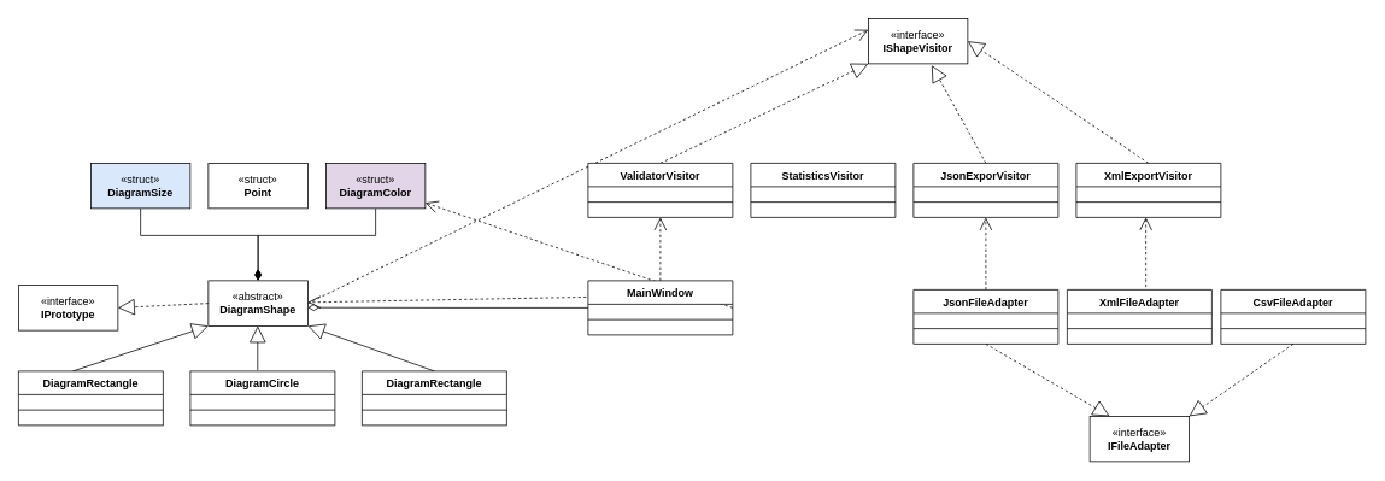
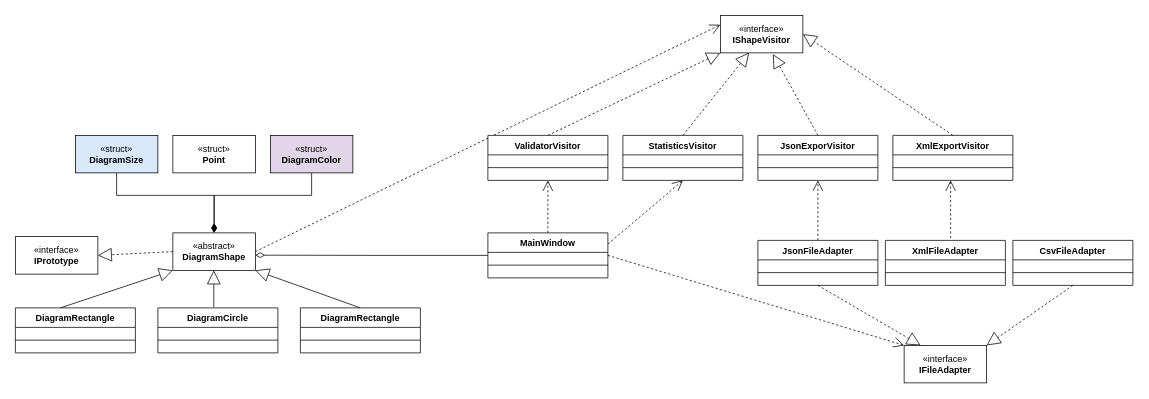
+ <mxCell id="5" value="" style="endArrow=block;dashed=1;endSize=16;endFill=0;html=1;exitX=0.5;exitY=0;entryX=0.349;entryY=0.992;entryDx=0;entryDy=0;exitDx=0;exitDy=0;entryPerimeter=0;" parent="1" source="38" target="31" edge="1"><mxGeometry width="160" relative="1" as="geometry"><mxPoint x="1100" y="-15" as="sourcePoint" /><mxPoint x="920" y="-90" as="targetPoint" /></mxGeometry></mxCell>
- <mxCell id="17" value="" style="endArrow=open;dashed=1;endSize=12;html=1;exitX=1;exitY=0.5;exitDx=0;exitDy=0;" parent="1" source="34" target="21" edge="1"><mxGeometry width="160" relative="1" as="geometry"><mxPoint x="840" y="307" as="sourcePoint" /><mxPoint x="1150" y="710" as="targetPoint" /></mxGeometry></mxCell>
+ <mxCell id="17" value="" style="endArrow=open;dashed=1;endSize=12;html=1;exitX=1;exitY=0.5;entryX=0;entryY=0;entryDx=0;entryDy=0;exitDx=0;exitDy=0;" parent="1" source="34" target="32" edge="1"><mxGeometry width="160" relative="1" as="geometry"><mxPoint x="840" y="307" as="sourcePoint" /><mxPoint x="1150" y="710" as="targetPoint" /></mxGeometry></mxCell>
- <mxCell id="15" value="" style="endArrow=open;dashed=1;endSize=12;html=1;exitX=1;exitY=0.25;exitDx=0;exitDy=0;" parent="1" source="34" target="18" edge="1"><mxGeometry width="160" relative="1" as="geometry"><mxPoint x="840" y="300" as="sourcePoint" /><mxPoint x="1010" y="195" as="targetPoint" /></mxGeometry></mxCell>
+ <mxCell id="15" value="" style="endArrow=open;dashed=1;endSize=12;html=1;exitX=1;exitY=0.25;entryX=0.5;entryY=1;entryDx=0;entryDy=0;exitDx=0;exitDy=0;" parent="1" source="34" target="38" edge="1"><mxGeometry width="160" relative="1" as="geometry"><mxPoint x="840" y="300" as="sourcePoint" /><mxPoint x="1010" y="195" as="targetPoint" /></mxGeometry></mxCell>
